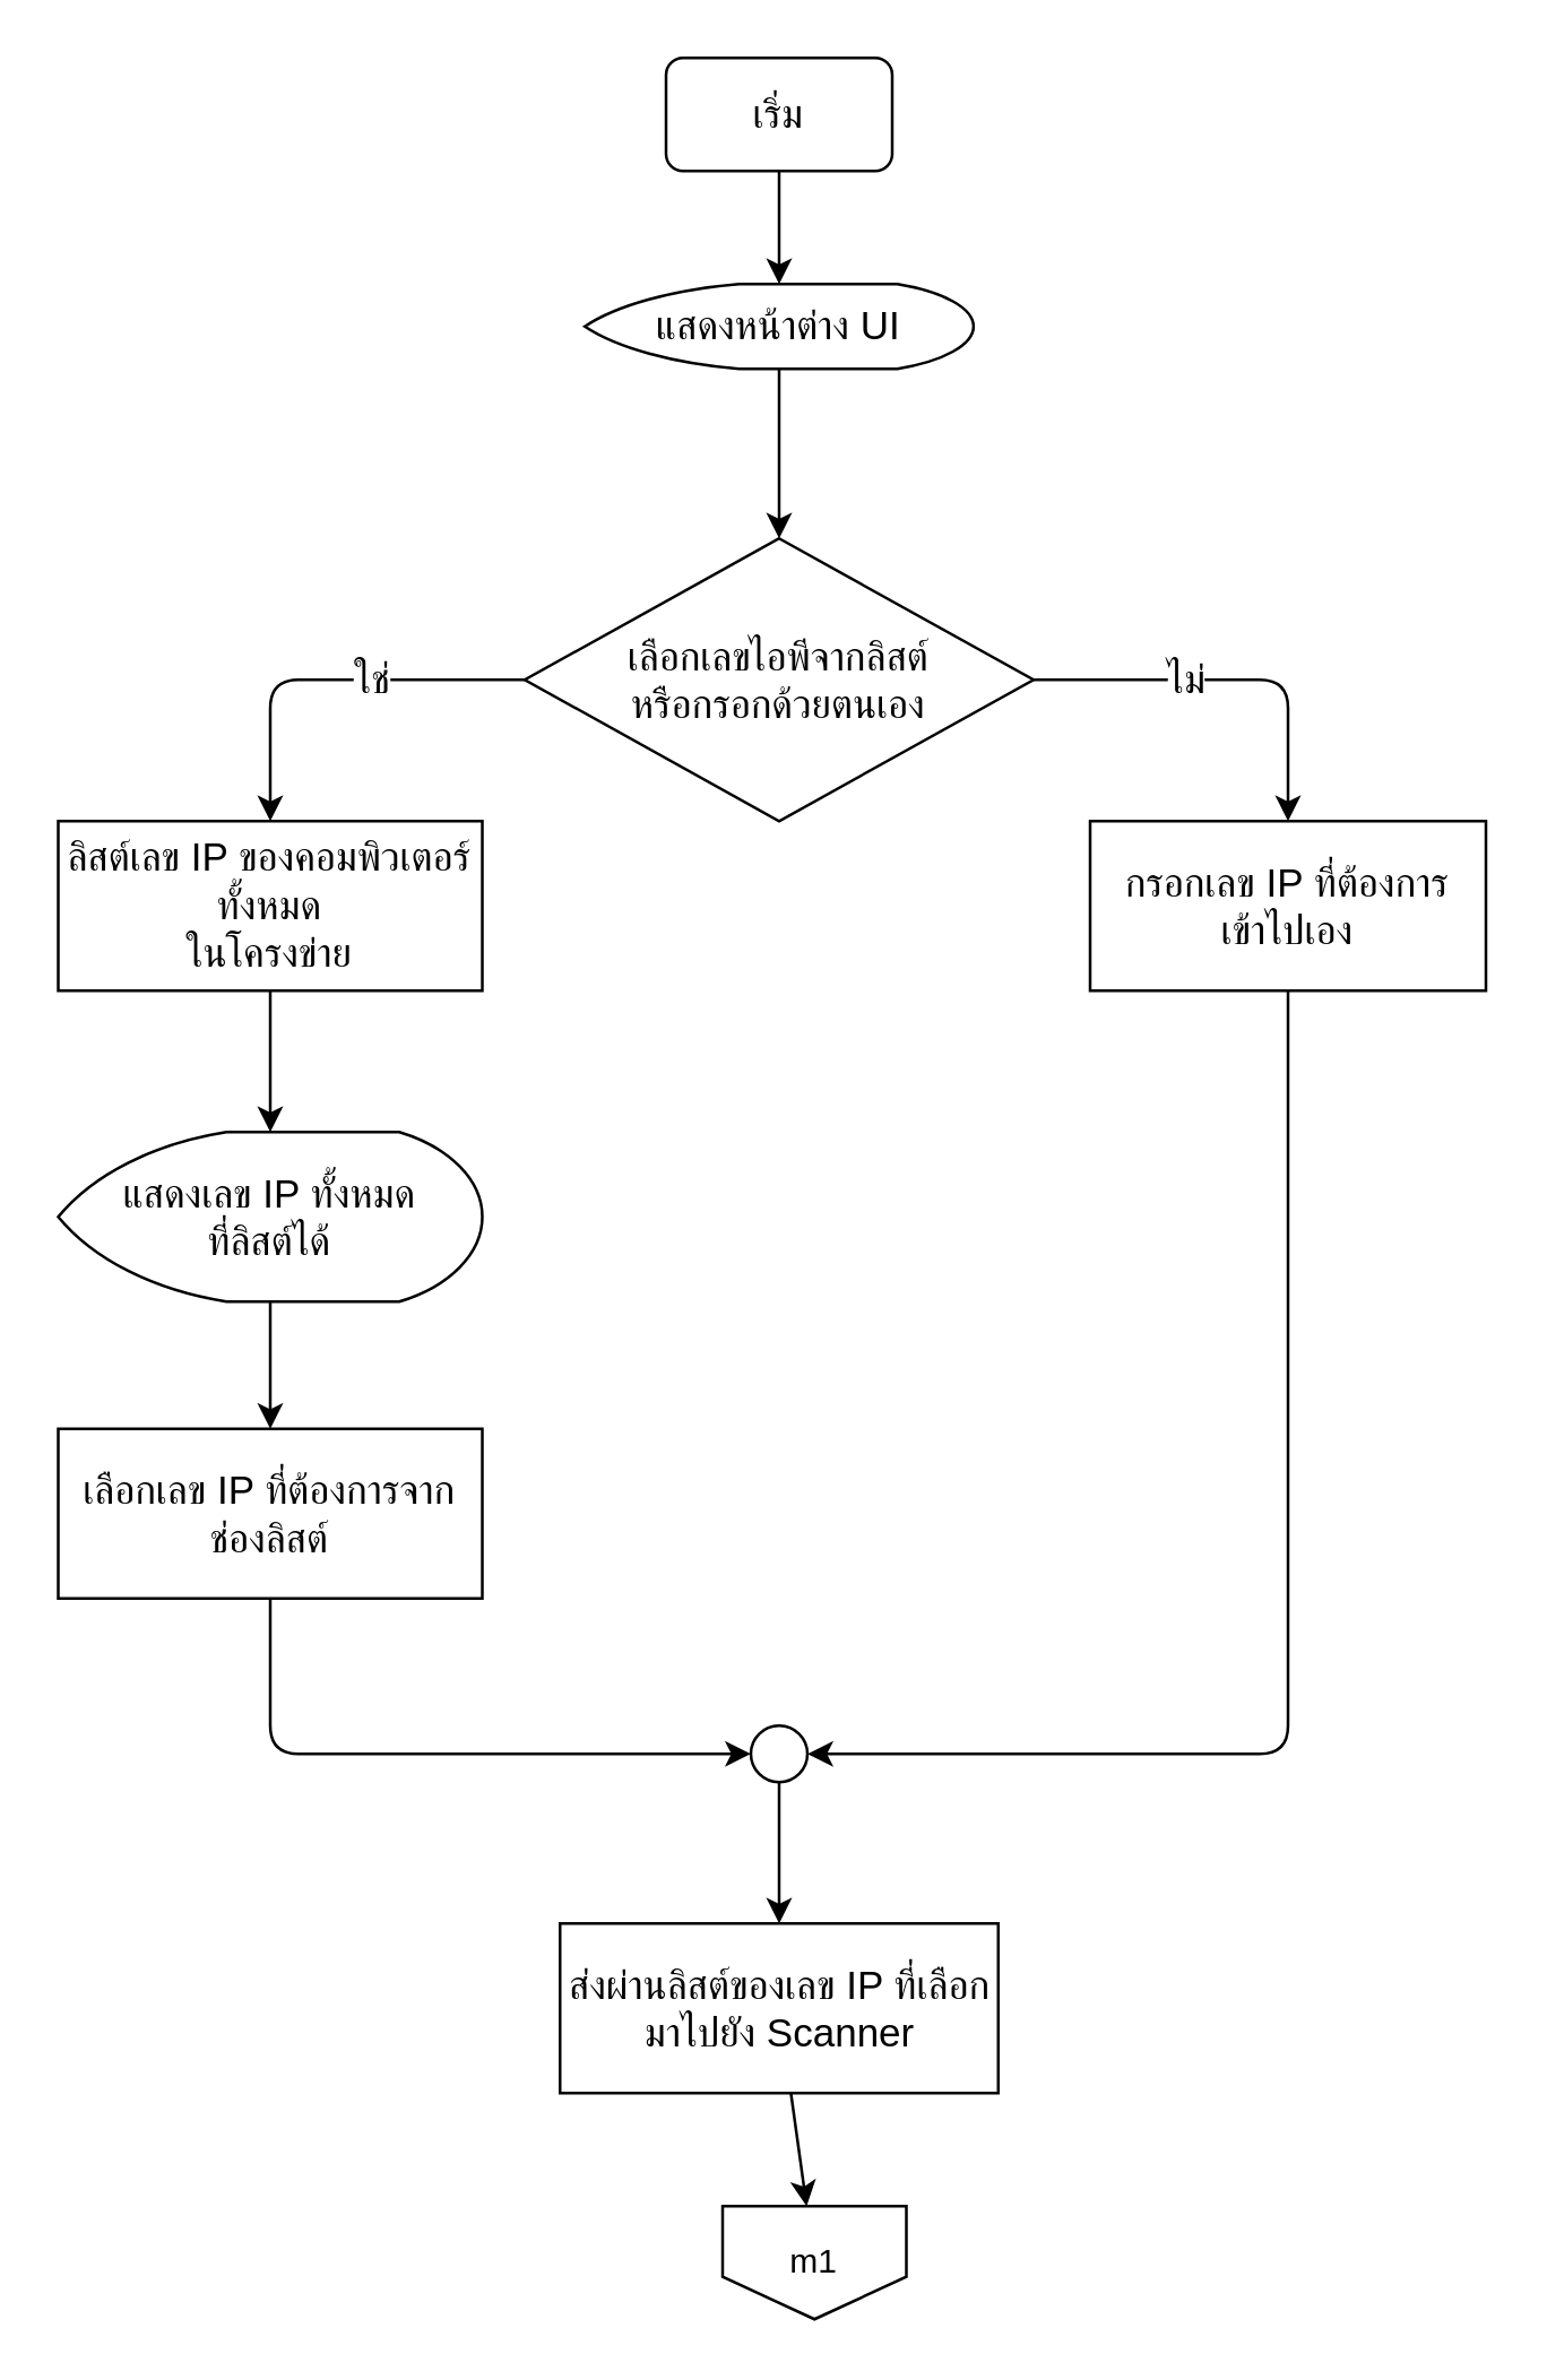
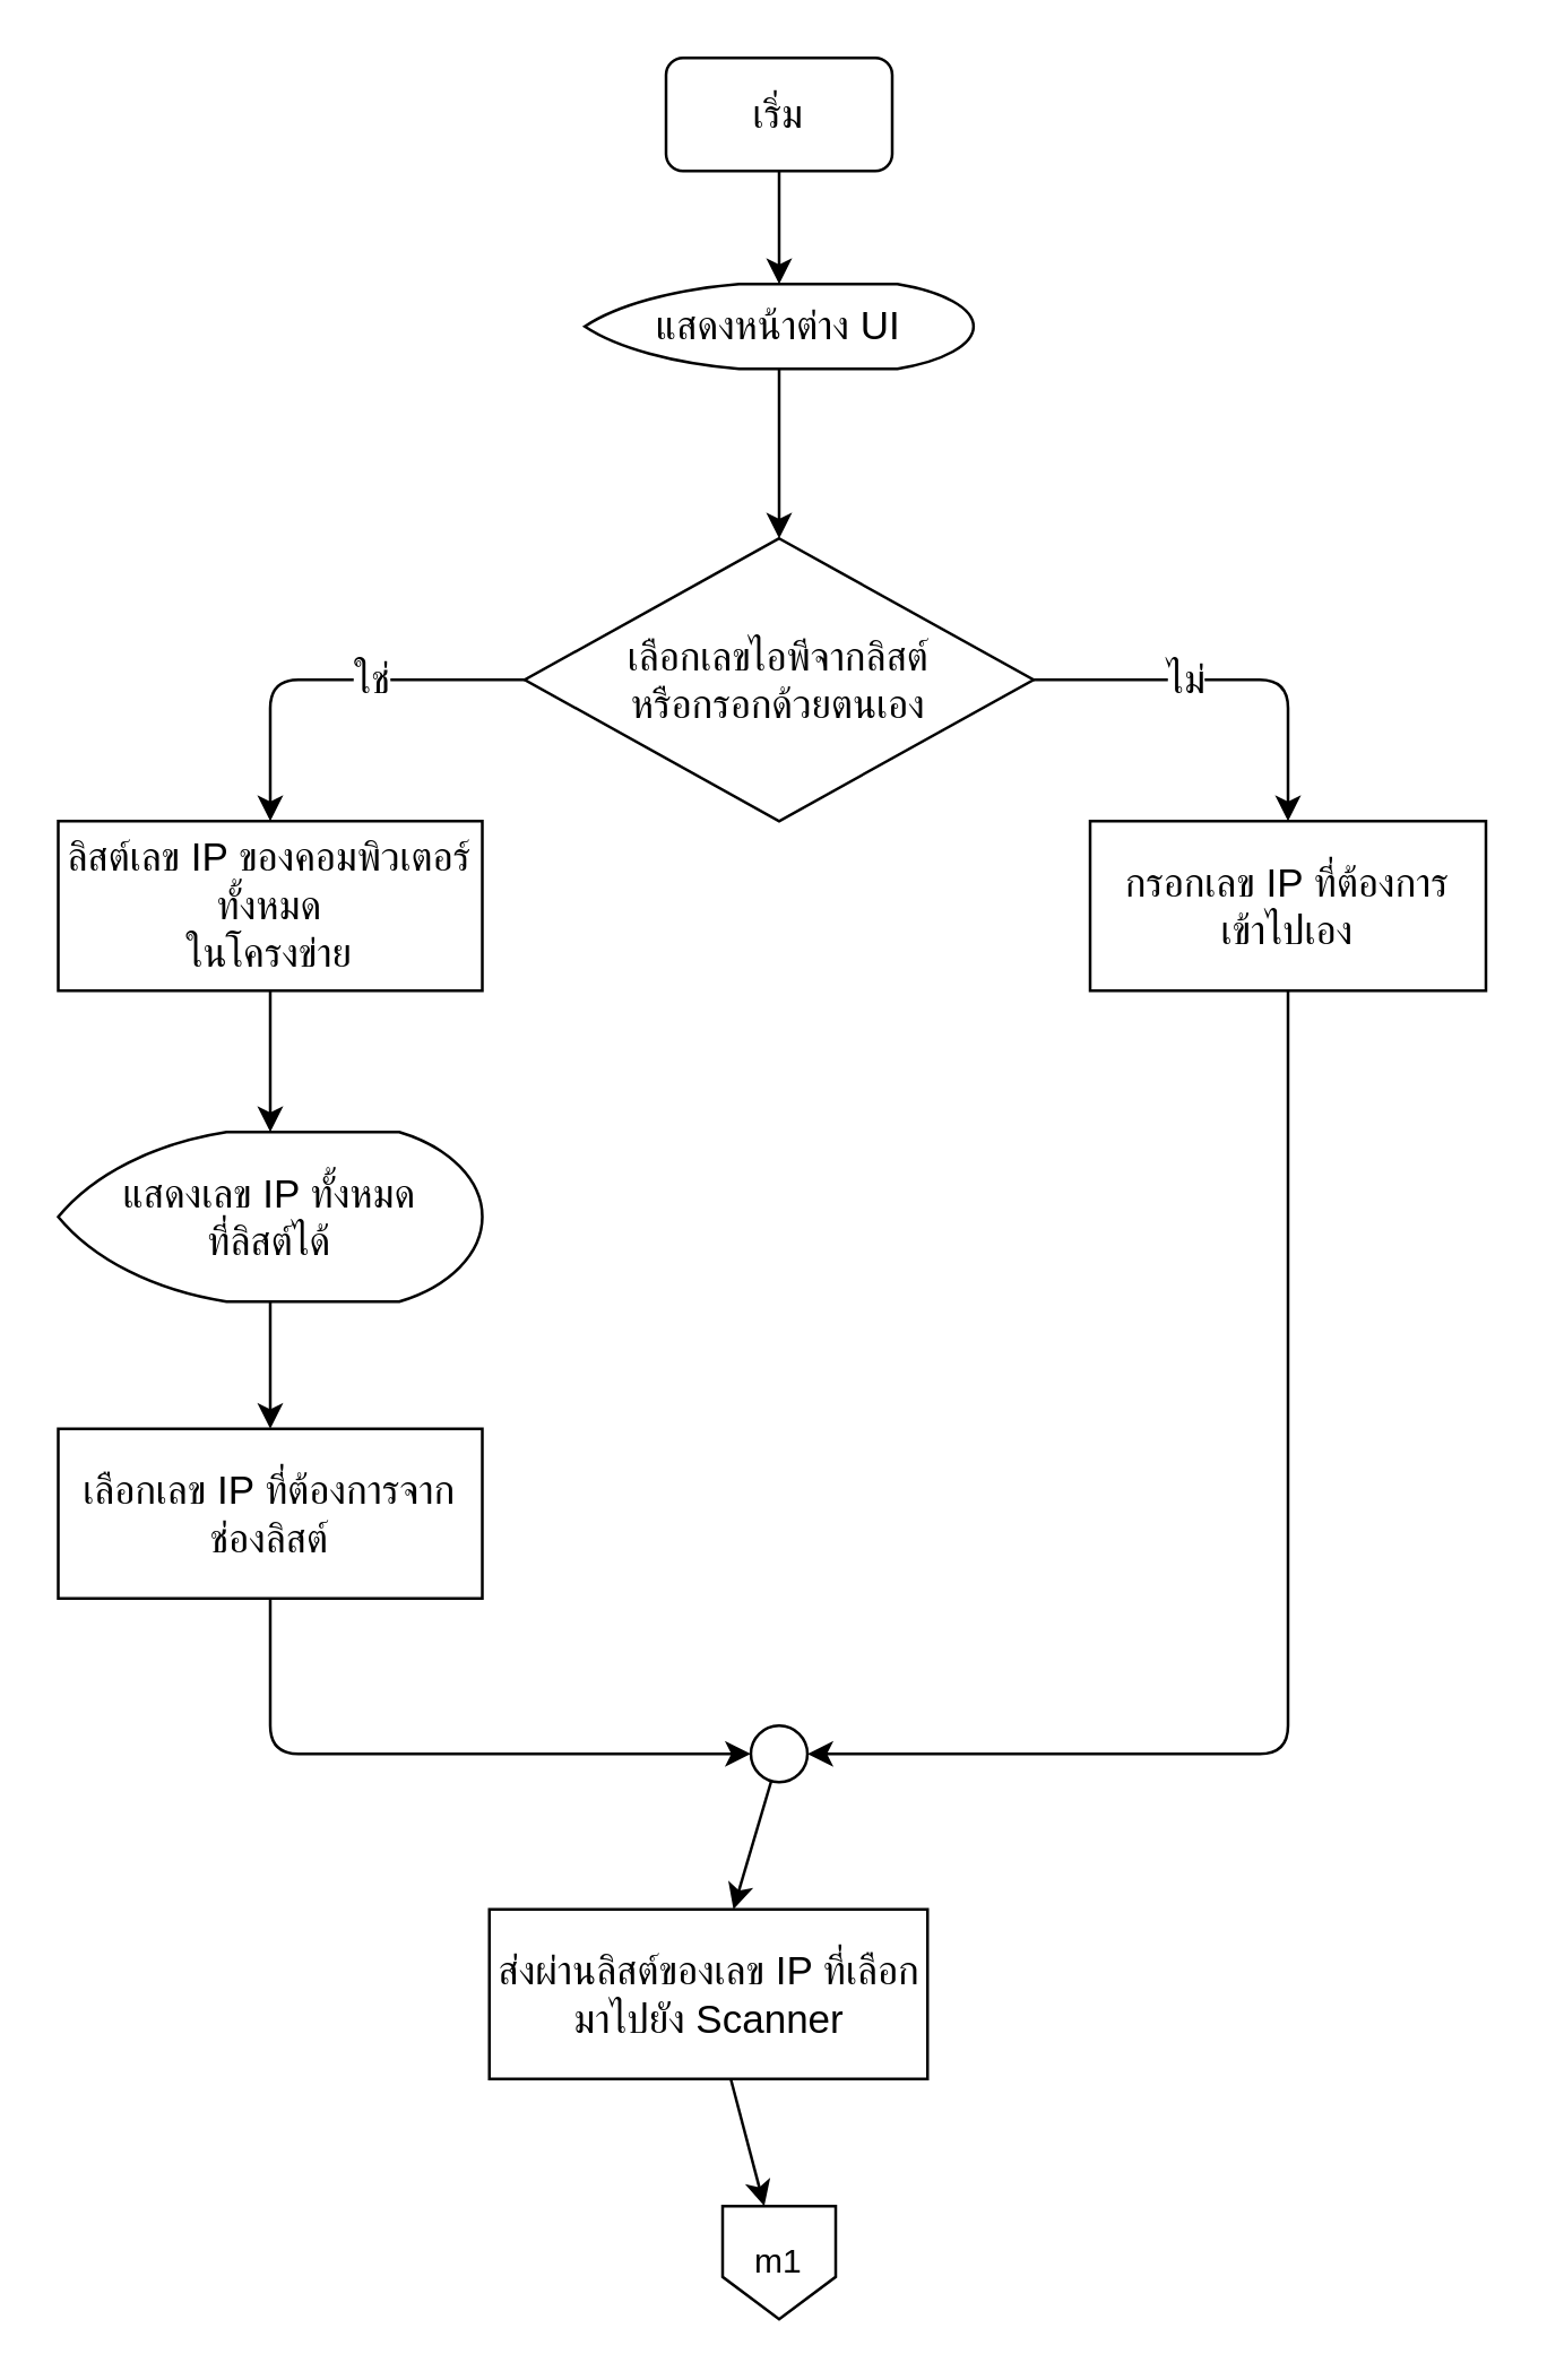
- <mxCell id="18" value="ส่งผ่านลิสต์ของเลข IP ที่เลือกมาไปยัง Scanner" style="rounded=0;whiteSpace=wrap;html=1;strokeWidth=1;fontSize=14;" vertex="1" parent="1"><mxGeometry x="197.5" y="680" width="155" height="60" as="geometry" /></mxCell>
+ <mxCell id="18" value="ส่งผ่านลิสต์ของเลข IP ที่เลือกมาไปยัง Scanner" style="rounded=0;whiteSpace=wrap;html=1;strokeWidth=1;fontSize=14;" vertex="1" parent="1"><mxGeometry x="172.5" y="675" width="155" height="60" as="geometry" /></mxCell>
- <mxCell id="21" value="m1" style="shape=offPageConnector;whiteSpace=wrap;html=1;" vertex="1" parent="1"><mxGeometry x="255" y="780" width="65" height="40" as="geometry" /></mxCell>
+ <mxCell id="21" value="m1" style="shape=offPageConnector;whiteSpace=wrap;html=1;" vertex="1" parent="1"><mxGeometry x="255" y="780" width="40" height="40" as="geometry" /></mxCell>
